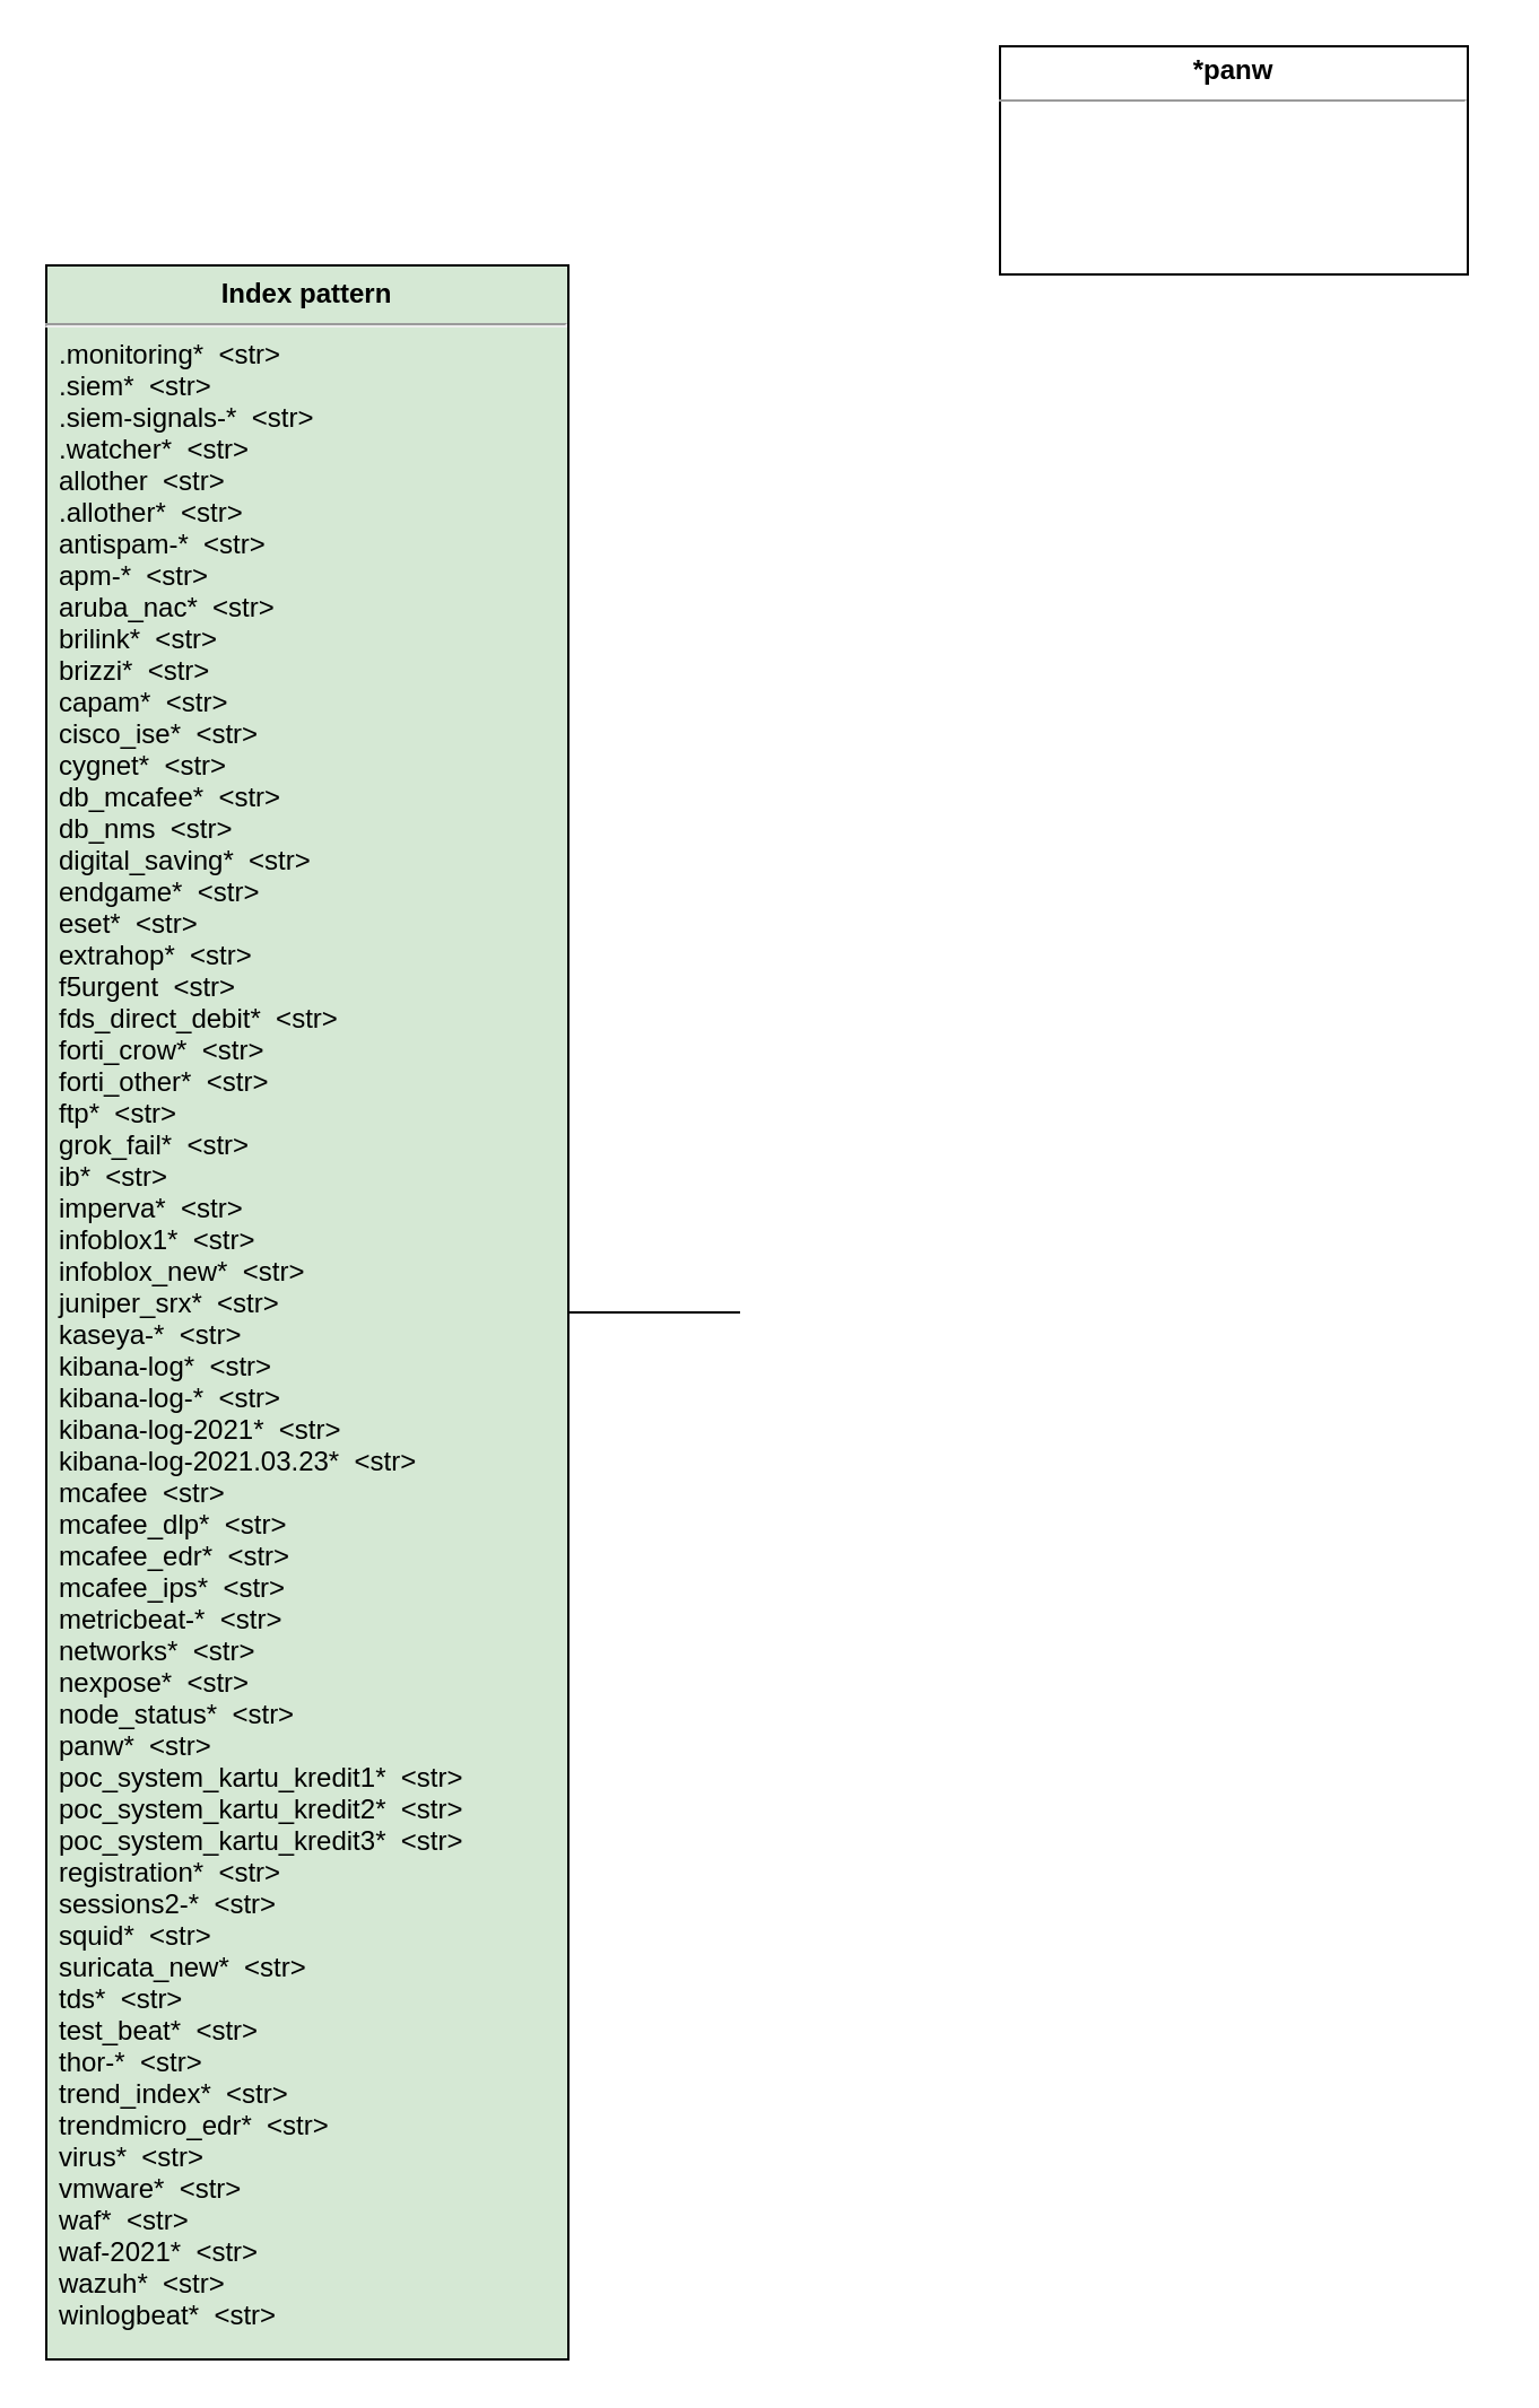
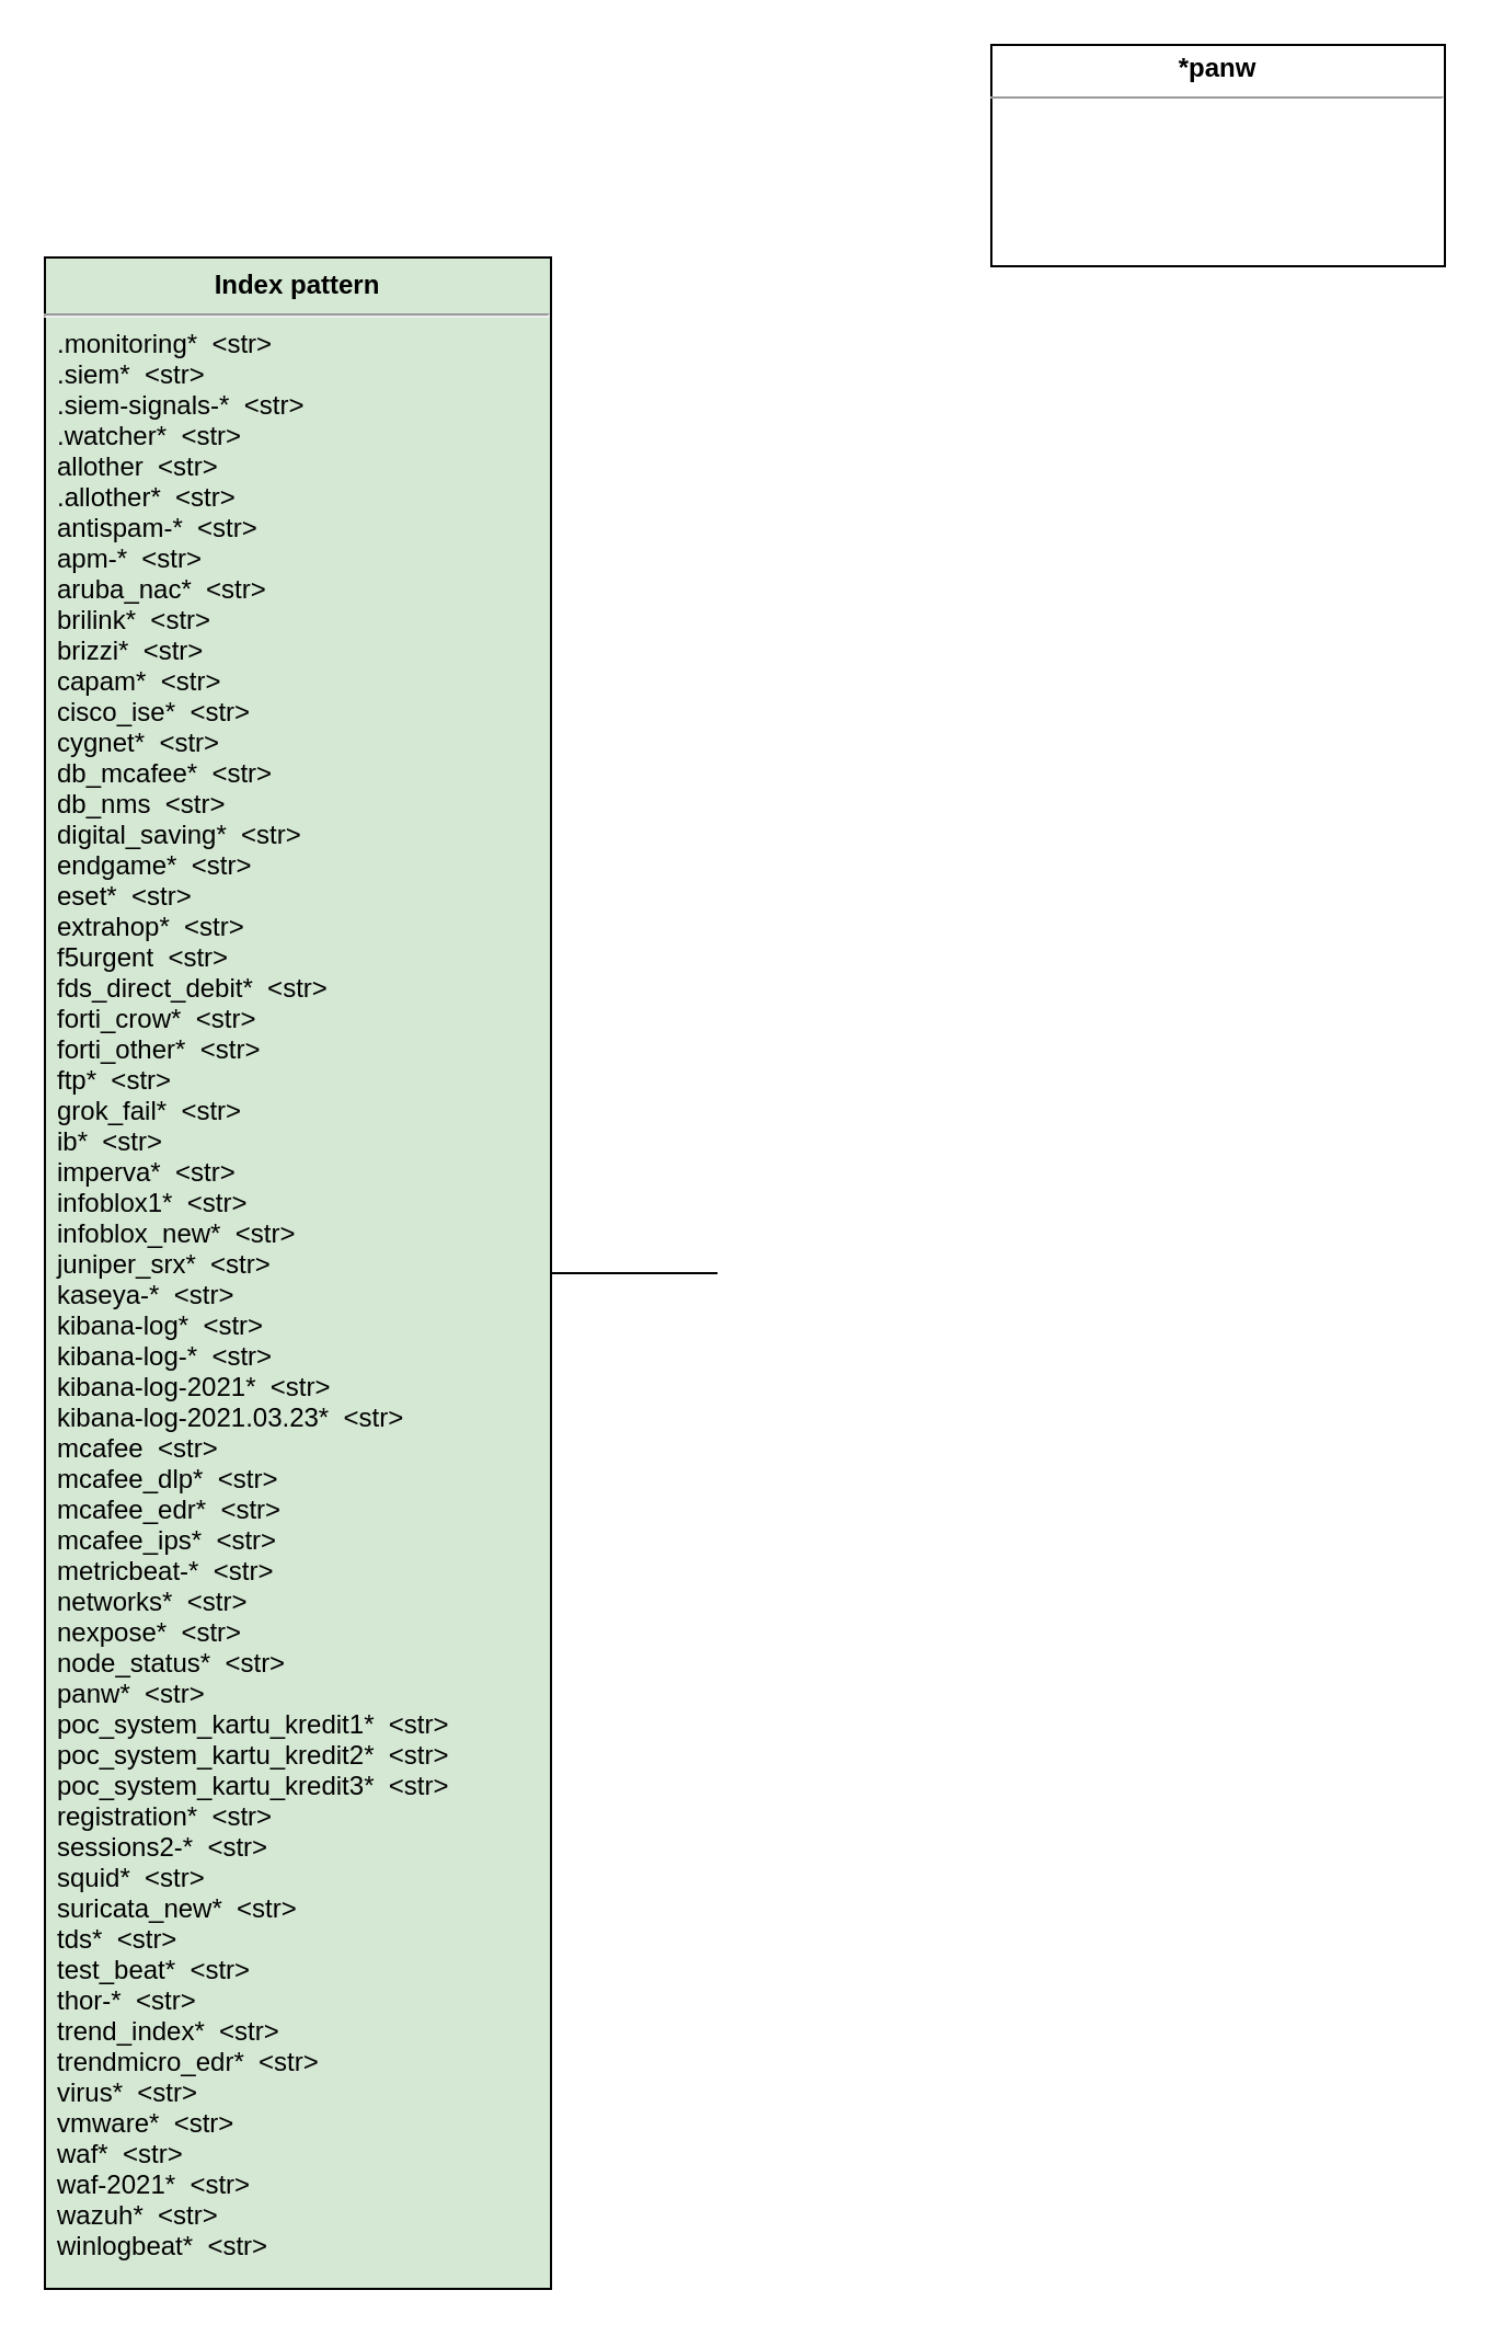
- <mxCell id="4" value="&lt;p style=&quot;margin:0px;margin-top:4px;text-align:center;&quot;&gt;&lt;b&gt;*panw&lt;/b&gt;&lt;/p&gt;&lt;hr size=&quot;1&quot;&gt;&lt;div style=&quot;height:2px;&quot;&gt;&lt;/div&gt;" style="verticalAlign=top;align=left;overflow=fill;fontSize=12;fontFamily=Helvetica;html=1;" parent="1" vertex="1"><mxGeometry x="442" y="20" width="207" height="101" as="geometry" /></mxCell>
+ <mxCell id="4" value="&lt;p style=&quot;margin:0px;margin-top:4px;text-align:center;&quot;&gt;&lt;b&gt;*panw&lt;/b&gt;&lt;/p&gt;&lt;hr size=&quot;1&quot;&gt;&lt;div style=&quot;height:2px;&quot;&gt;&lt;/div&gt;" style="verticalAlign=top;align=left;overflow=fill;fontSize=12;fontFamily=Helvetica;html=1;" parent="1" vertex="1"><mxGeometry x="452" y="20" width="207" height="101" as="geometry" /></mxCell>
